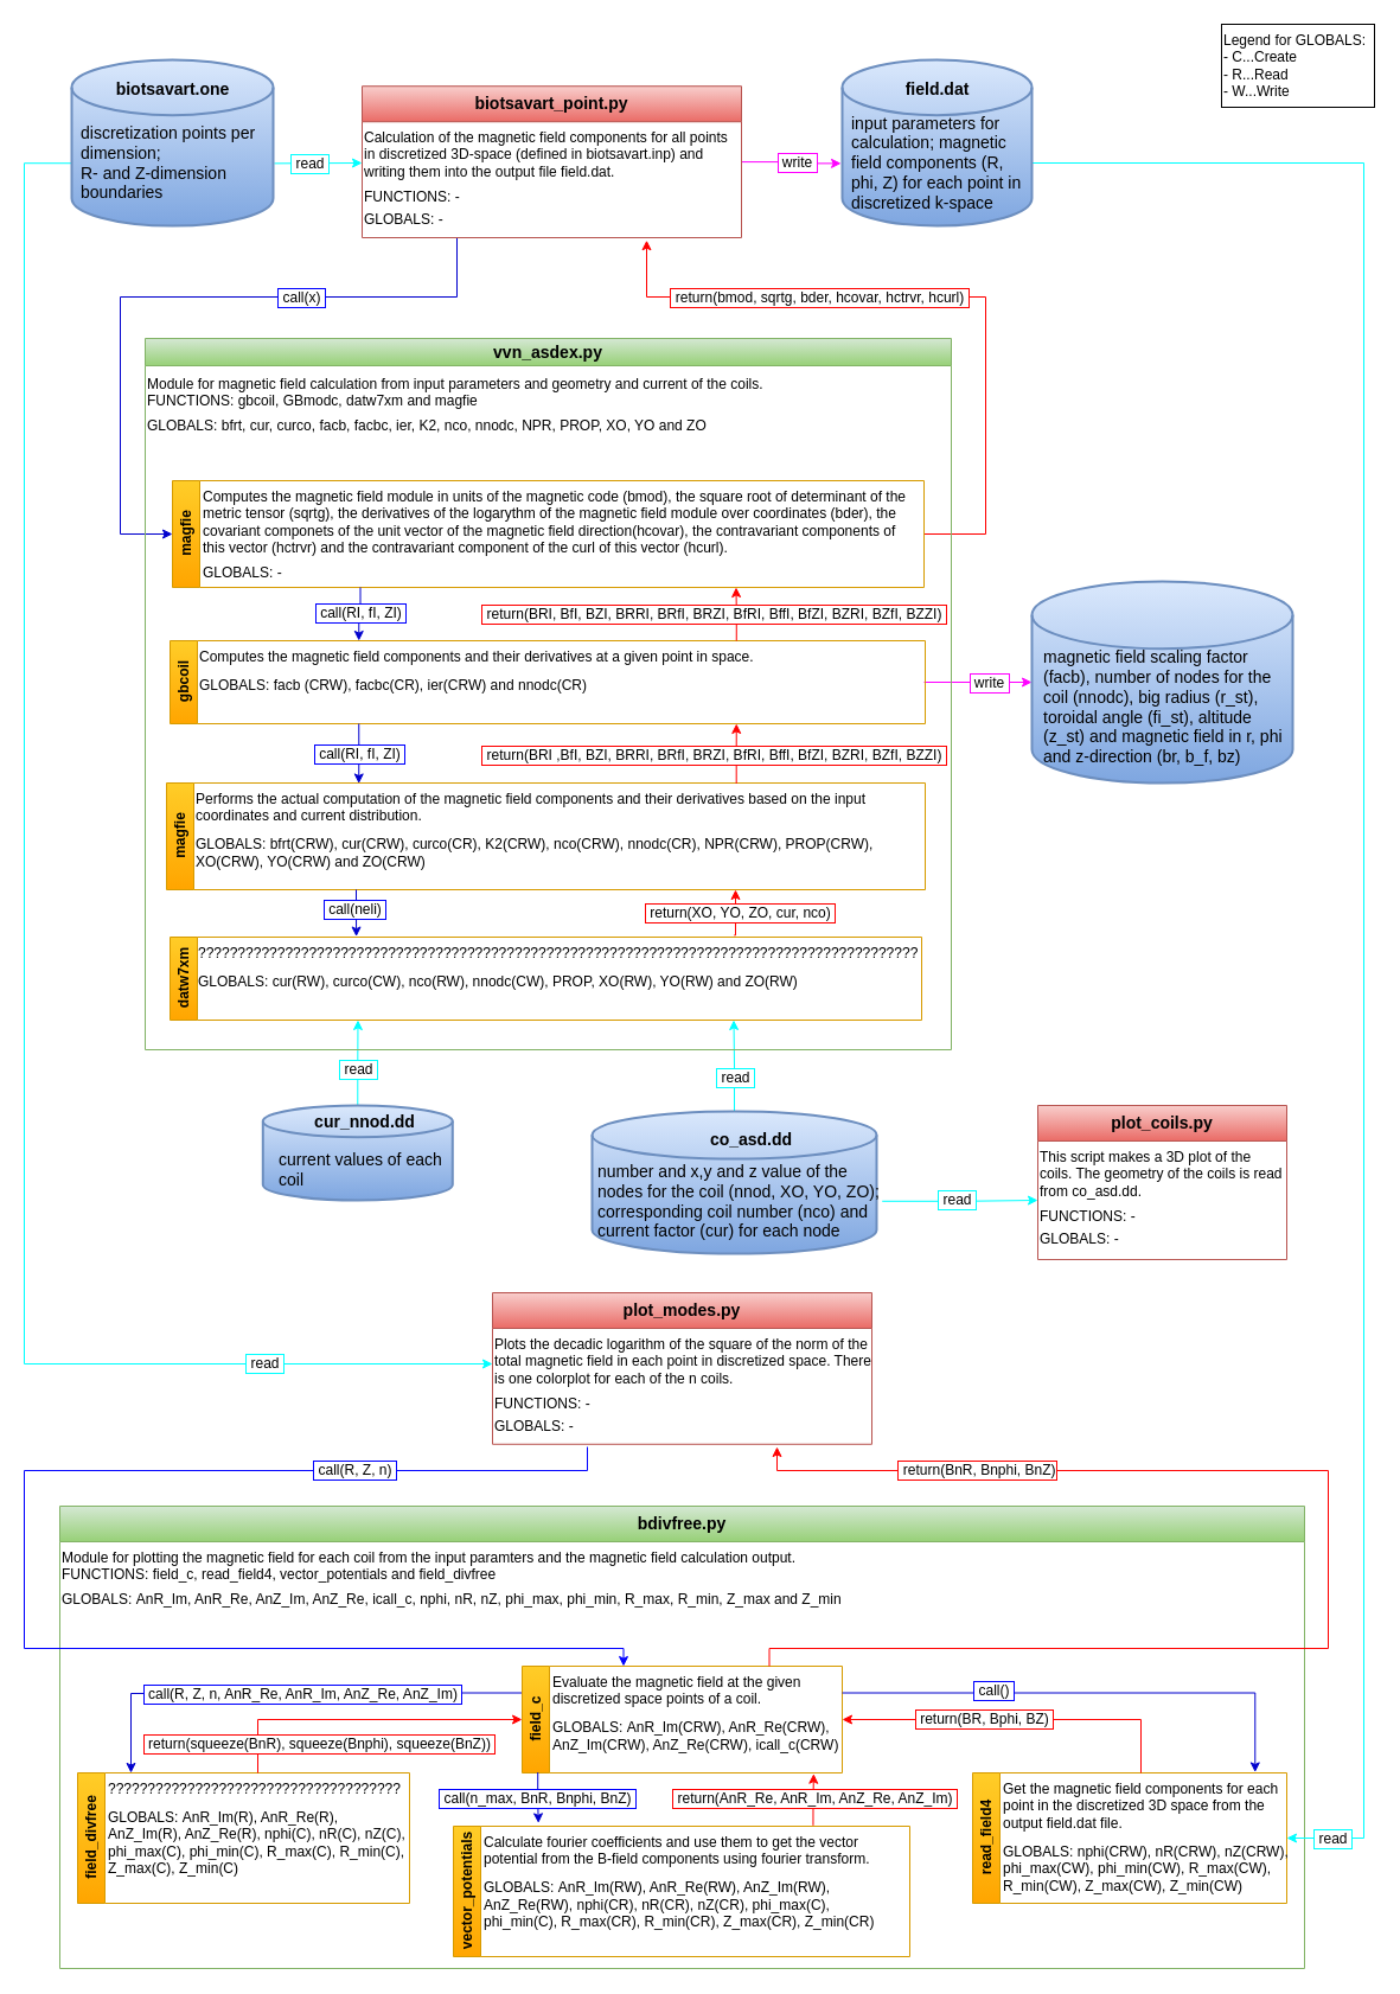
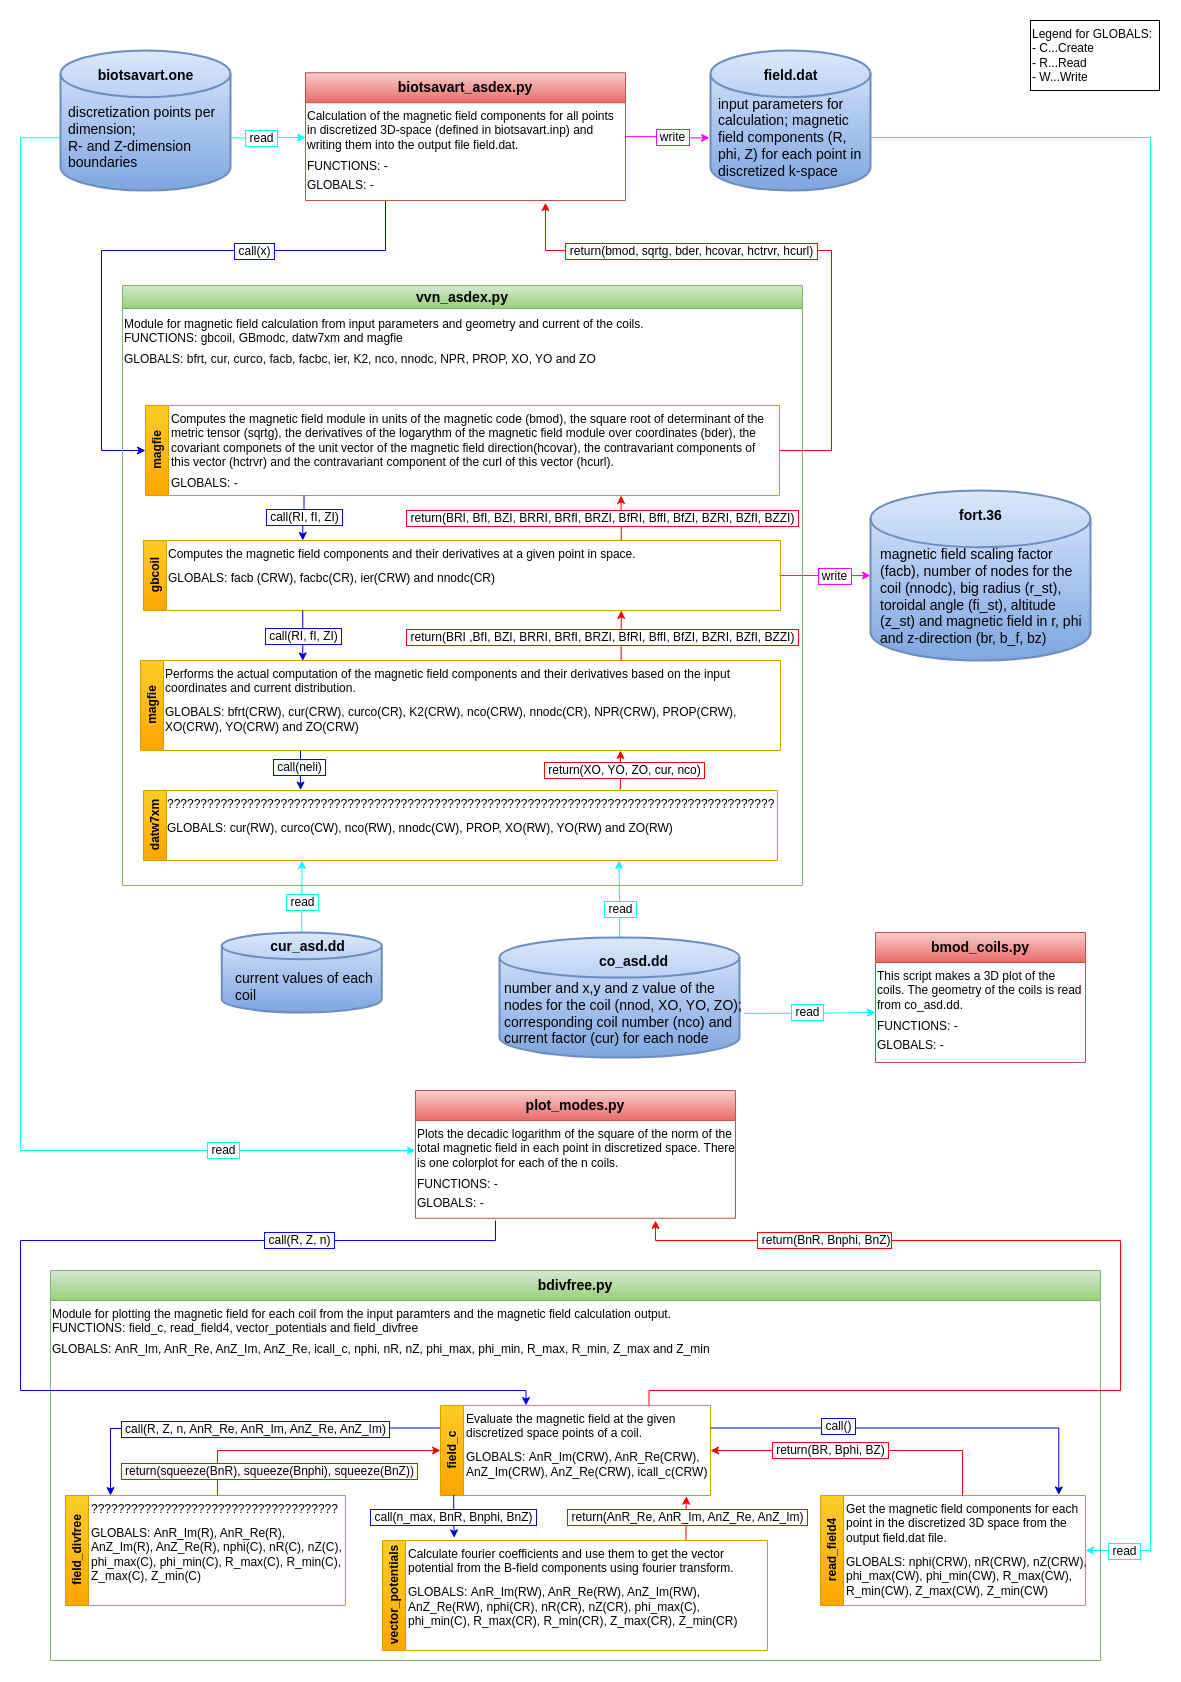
- <mxCell id="6" value="&lt;font style=&quot;font-size: 14px;&quot;&gt;biotsavart_point.py&lt;/font&gt;" style="swimlane;whiteSpace=wrap;html=1;startSize=30;fillColor=#f8cecc;gradientColor=#ea6b66;strokeColor=#b85450;" parent="1" vertex="1"><mxGeometry x="305" y="72.23" width="320" height="127.77" as="geometry" /></mxCell>
+ <mxCell id="6" value="&lt;font style=&quot;font-size: 14px;&quot;&gt;biotsavart_asdex.py&lt;/font&gt;" style="swimlane;whiteSpace=wrap;html=1;startSize=30;fillColor=#f8cecc;gradientColor=#ea6b66;strokeColor=#b85450;" parent="1" vertex="1"><mxGeometry x="305" y="72.23" width="320" height="127.77" as="geometry" /></mxCell>
+ <mxCell id="62" value="&lt;span style=&quot;font-size: 14px;&quot;&gt;fort.36&lt;/span&gt;" style="text;strokeColor=none;fillColor=none;html=1;fontSize=24;fontStyle=1;verticalAlign=middle;align=center;" parent="1" vertex="1"><mxGeometry x="922.867" y="500.769" width="114.286" height="21.538" as="geometry" /></mxCell>
- <mxCell id="68" value="&lt;span style=&quot;font-size: 14px;&quot;&gt;cur_nnod.dd&lt;/span&gt;" style="text;strokeColor=none;fillColor=none;html=1;fontSize=24;fontStyle=1;verticalAlign=middle;align=center;" parent="1" vertex="1"><mxGeometry x="249.857" y="937.154" width="114.286" height="12.308" as="geometry" /></mxCell>
+ <mxCell id="68" value="&lt;span style=&quot;font-size: 14px;&quot;&gt;cur_asd.dd&lt;/span&gt;" style="text;strokeColor=none;fillColor=none;html=1;fontSize=24;fontStyle=1;verticalAlign=middle;align=center;" parent="1" vertex="1"><mxGeometry x="249.857" y="937.154" width="114.286" height="12.308" as="geometry" /></mxCell>
- <mxCell id="50" value="&lt;font style=&quot;font-size: 14px;&quot;&gt;plot_coils.py&lt;/font&gt;" style="swimlane;whiteSpace=wrap;html=1;startSize=30;fillColor=#f8cecc;gradientColor=#ea6b66;strokeColor=#b85450;" parent="1" vertex="1"><mxGeometry x="875" y="932" width="210" height="130" as="geometry" /></mxCell>
+ <mxCell id="50" value="&lt;font style=&quot;font-size: 14px;&quot;&gt;bmod_coils.py&lt;/font&gt;" style="swimlane;whiteSpace=wrap;html=1;startSize=30;fillColor=#f8cecc;gradientColor=#ea6b66;strokeColor=#b85450;" parent="1" vertex="1"><mxGeometry x="875" y="932" width="210" height="130" as="geometry" /></mxCell>
